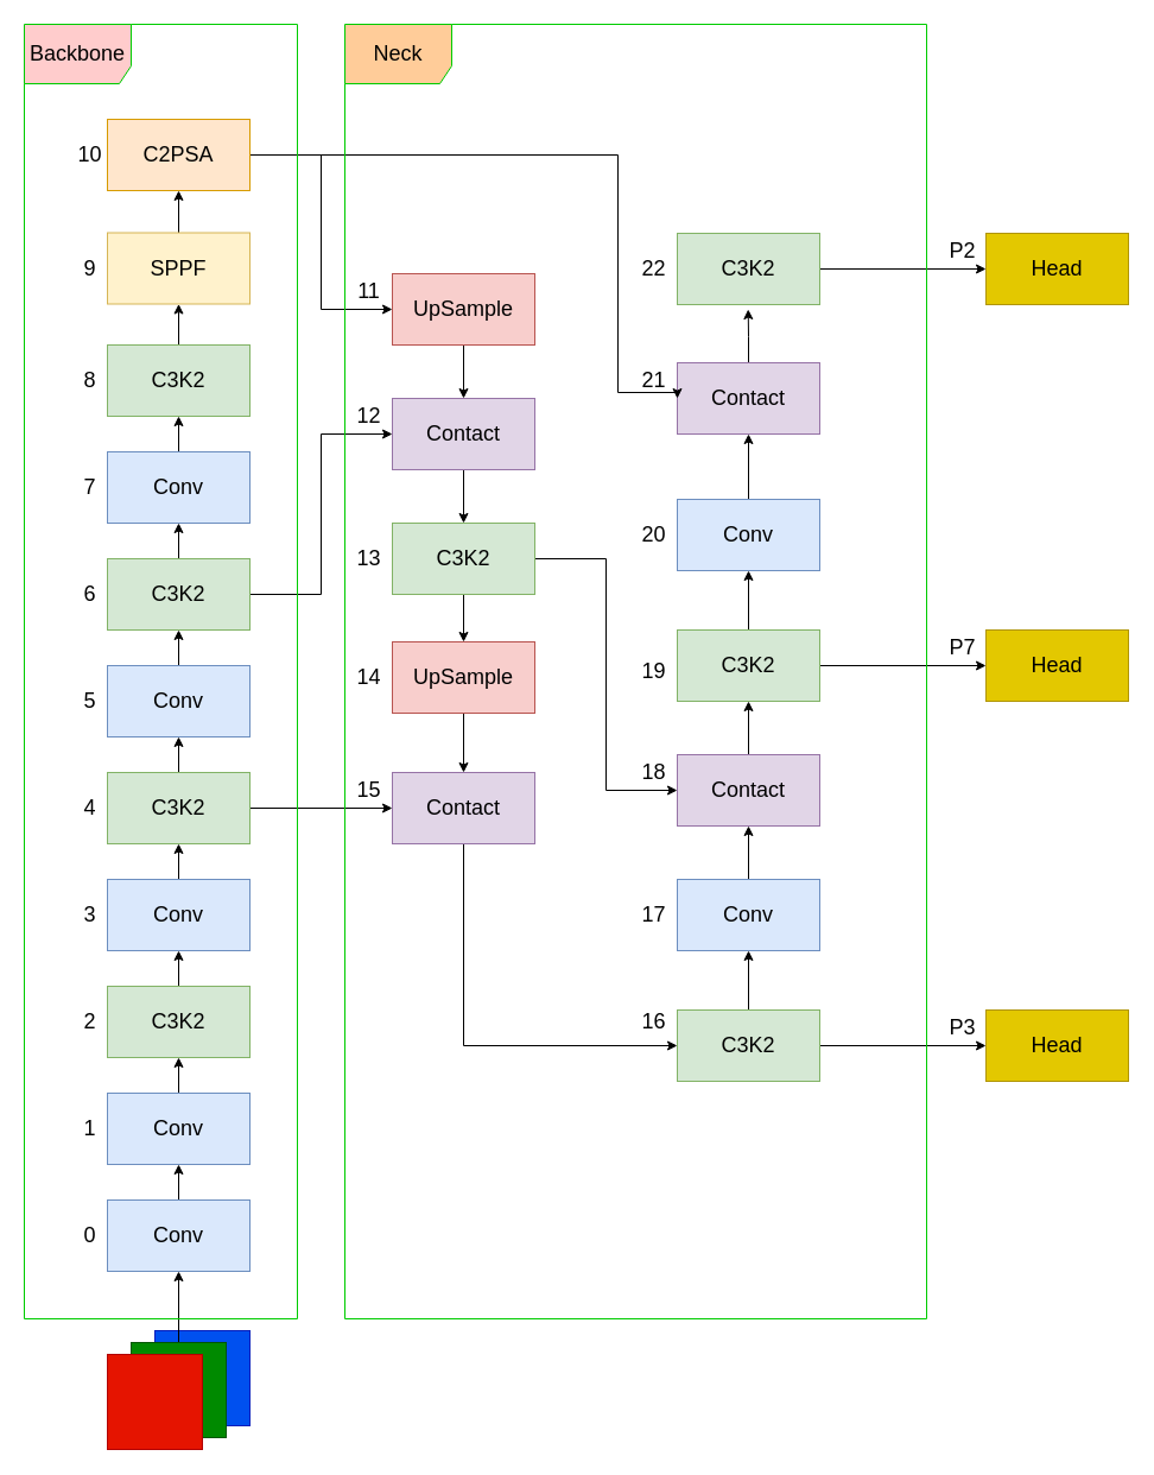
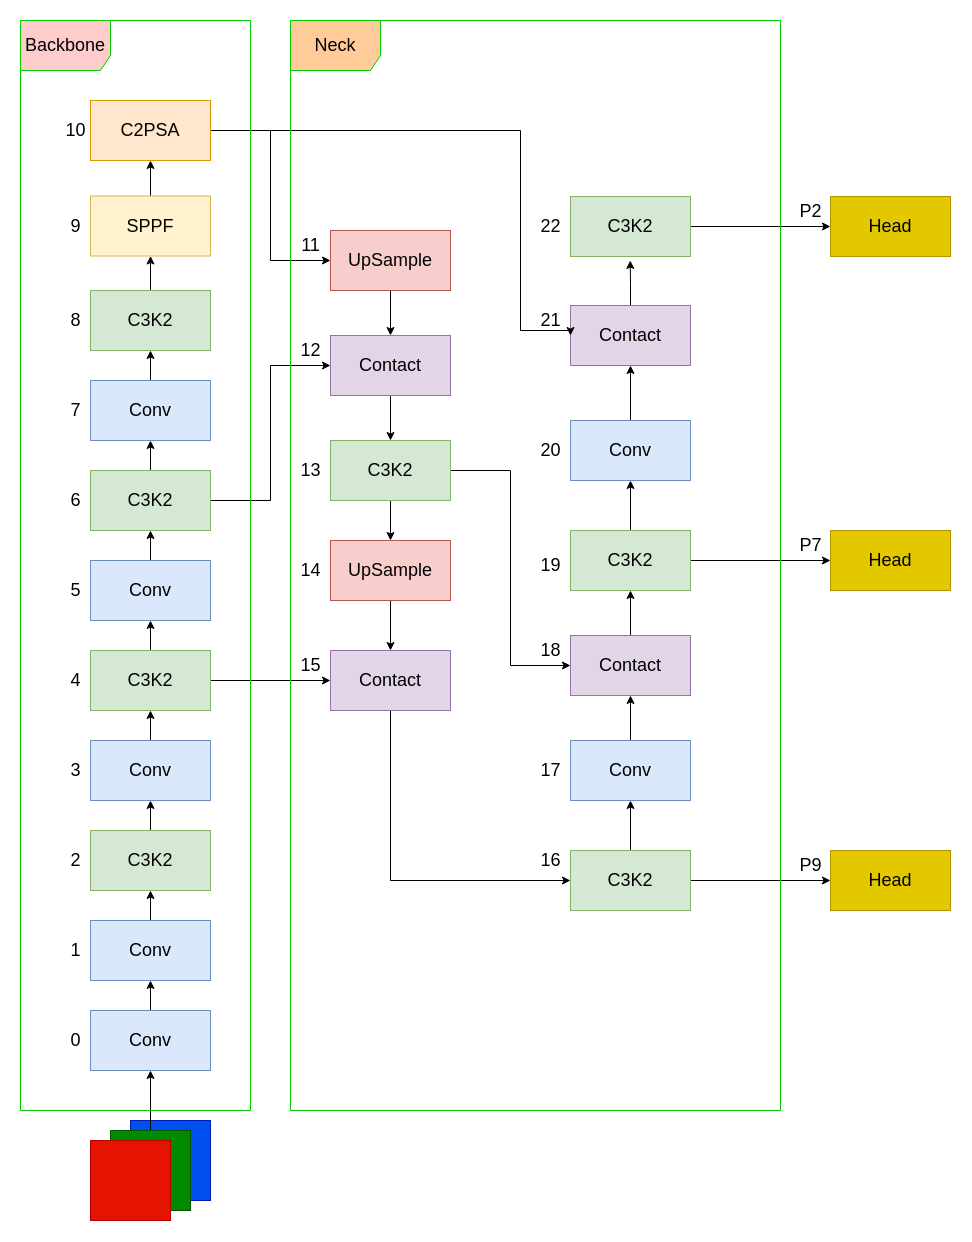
- <mxCell id="79" value="P3" style="text;html=1;align=center;verticalAlign=middle;resizable=0;points=[];autosize=1;strokeColor=none;fillColor=none;fontSize=18;" parent="1" vertex="1"><mxGeometry x="785" y="845" width="50" height="40" as="geometry" /></mxCell>
+ <mxCell id="79" value="P9" style="text;html=1;align=center;verticalAlign=middle;resizable=0;points=[];autosize=1;strokeColor=none;fillColor=none;fontSize=18;" parent="1" vertex="1"><mxGeometry x="785" y="845" width="50" height="40" as="geometry" /></mxCell>
